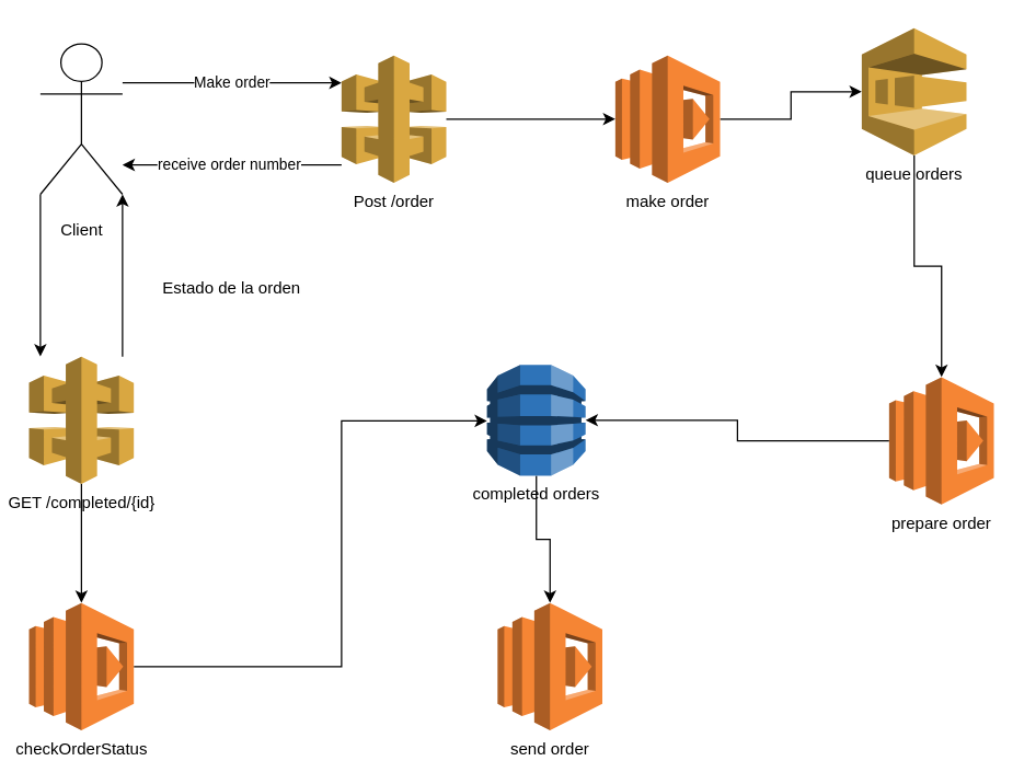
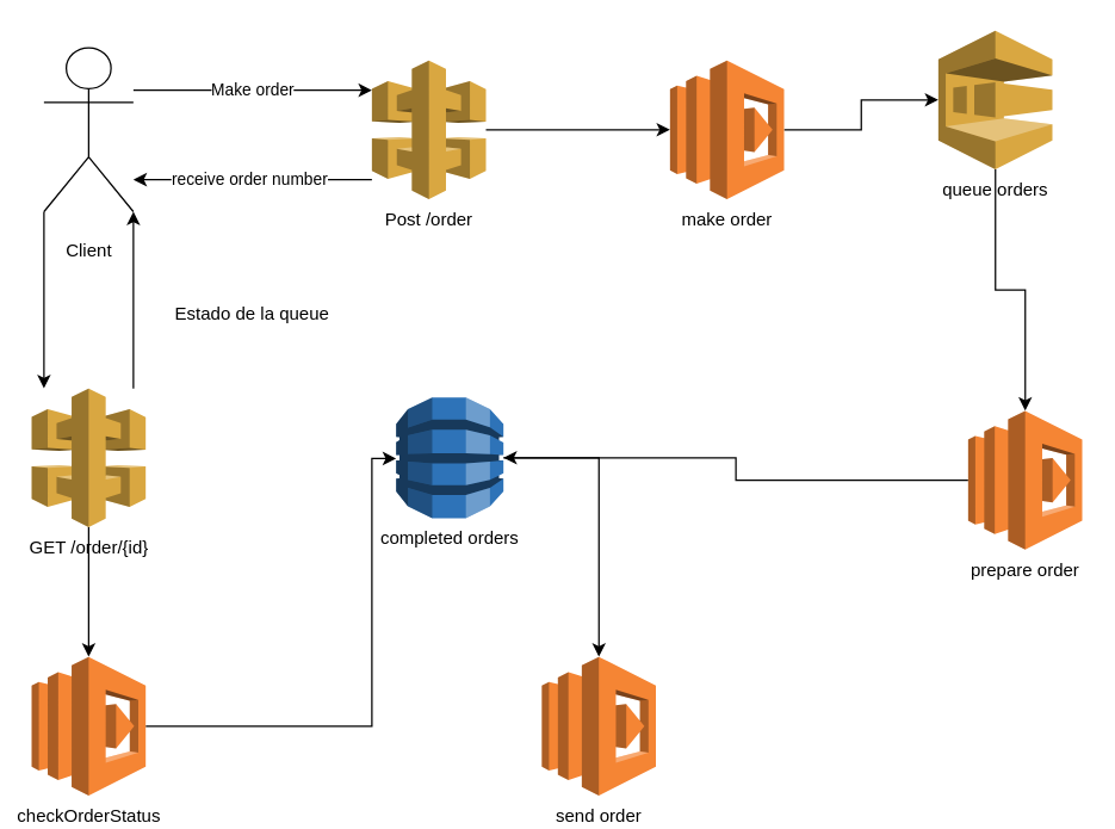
- <mxCell id="23" value="Estado de la orden" style="text;html=1;strokeColor=none;fillColor=none;align=center;verticalAlign=middle;whiteSpace=wrap;rounded=0;labelBackgroundColor=none;" vertex="1" parent="1"><mxGeometry x="109" y="200" width="120" height="20" as="geometry" /></mxCell>
+ <mxCell id="23" value="Estado de la queue" style="text;html=1;strokeColor=none;fillColor=none;align=center;verticalAlign=middle;whiteSpace=wrap;rounded=0;labelBackgroundColor=none;" vertex="1" parent="1"><mxGeometry x="109" y="200" width="120" height="20" as="geometry" /></mxCell>
- <mxCell id="16" value="completed orders" style="outlineConnect=0;dashed=0;verticalLabelPosition=bottom;verticalAlign=top;align=center;html=1;shape=mxgraph.aws3.dynamo_db;fillColor=#2E73B8;gradientColor=none;" parent="1" vertex="1"><mxGeometry x="355.25" y="266" width="72" height="81" as="geometry" /></mxCell>
+ <mxCell id="16" value="completed orders" style="outlineConnect=0;dashed=0;verticalLabelPosition=bottom;verticalAlign=top;align=center;html=1;shape=mxgraph.aws3.dynamo_db;fillColor=#2E73B8;gradientColor=none;" parent="1" vertex="1"><mxGeometry x="265.25" y="266" width="72" height="81" as="geometry" /></mxCell>
- <mxCell id="20" value="GET /completed/{id}" style="outlineConnect=0;dashed=0;verticalLabelPosition=bottom;verticalAlign=top;align=center;html=1;shape=mxgraph.aws3.api_gateway;fillColor=#D9A741;gradientColor=none;" vertex="1" parent="1"><mxGeometry x="20.75" y="260" width="76.5" height="93" as="geometry" /></mxCell>
+ <mxCell id="20" value="GET /order/{id}" style="outlineConnect=0;dashed=0;verticalLabelPosition=bottom;verticalAlign=top;align=center;html=1;shape=mxgraph.aws3.api_gateway;fillColor=#D9A741;gradientColor=none;" vertex="1" parent="1"><mxGeometry x="20.75" y="260" width="76.5" height="93" as="geometry" /></mxCell>
